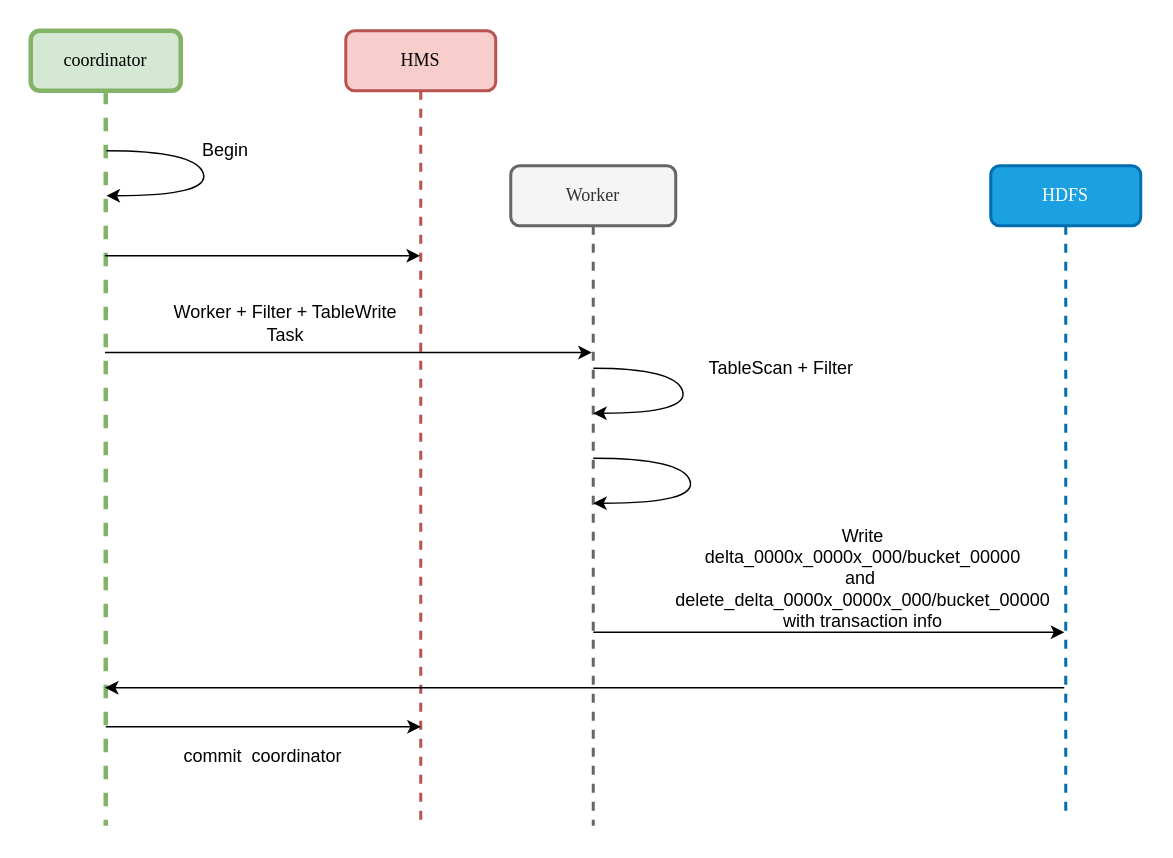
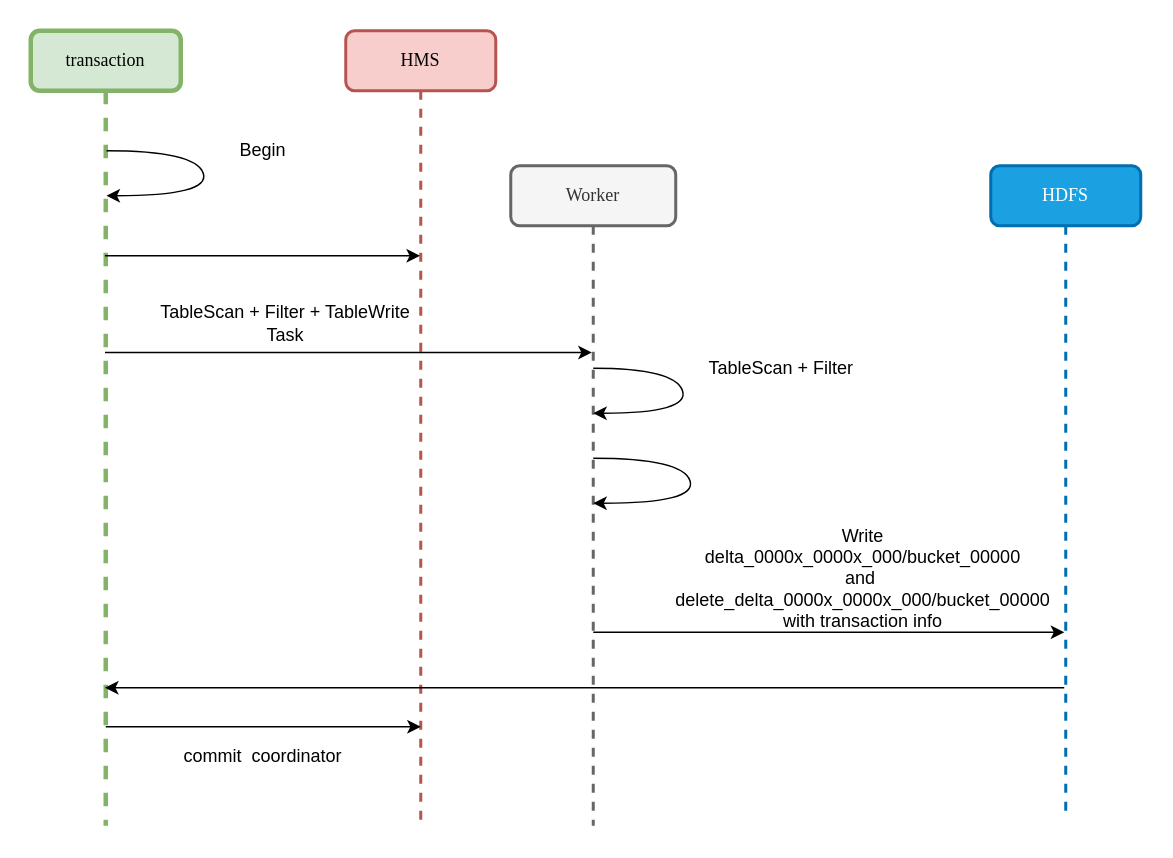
- <mxCell id="5" value="coordinator" style="shape=umlLifeline;perimeter=lifelinePerimeter;whiteSpace=wrap;html=1;container=1;collapsible=0;recursiveResize=0;outlineConnect=0;rounded=1;shadow=0;comic=0;labelBackgroundColor=none;strokeWidth=3;fontFamily=Verdana;fontSize=12;align=center;fillColor=#d5e8d4;strokeColor=#82b366;glass=0;" parent="1" vertex="1"><mxGeometry x="20" y="20" width="100" height="530" as="geometry" /></mxCell>
+ <mxCell id="5" value="transaction" style="shape=umlLifeline;perimeter=lifelinePerimeter;whiteSpace=wrap;html=1;container=1;collapsible=0;recursiveResize=0;outlineConnect=0;rounded=1;shadow=0;comic=0;labelBackgroundColor=none;strokeWidth=3;fontFamily=Verdana;fontSize=12;align=center;fillColor=#d5e8d4;strokeColor=#82b366;glass=0;" parent="1" vertex="1"><mxGeometry x="20" y="20" width="100" height="530" as="geometry" /></mxCell>
- <mxCell id="7" value="Begin" style="text;html=1;strokeColor=none;fillColor=none;align=center;verticalAlign=middle;whiteSpace=wrap;rounded=0;" parent="1" vertex="1"><mxGeometry x="130" y="90" width="40" height="20" as="geometry" /></mxCell>
+ <mxCell id="7" value="Begin" style="text;html=1;strokeColor=none;fillColor=none;align=center;verticalAlign=middle;whiteSpace=wrap;rounded=0;" parent="1" vertex="1"><mxGeometry x="155" y="90" width="40" height="20" as="geometry" /></mxCell>
- <mxCell id="9" value="Worker + Filter + TableWrite&lt;br&gt;Task&lt;br&gt;" style="text;html=1;strokeColor=none;fillColor=none;align=center;verticalAlign=middle;whiteSpace=wrap;rounded=0;" parent="1" vertex="1"><mxGeometry x="100" y="205" width="180" height="20" as="geometry" /></mxCell>
+ <mxCell id="9" value="TableScan + Filter + TableWrite&lt;br&gt;Task&lt;br&gt;" style="text;html=1;strokeColor=none;fillColor=none;align=center;verticalAlign=middle;whiteSpace=wrap;rounded=0;" parent="1" vertex="1"><mxGeometry x="100" y="205" width="180" height="20" as="geometry" /></mxCell>
